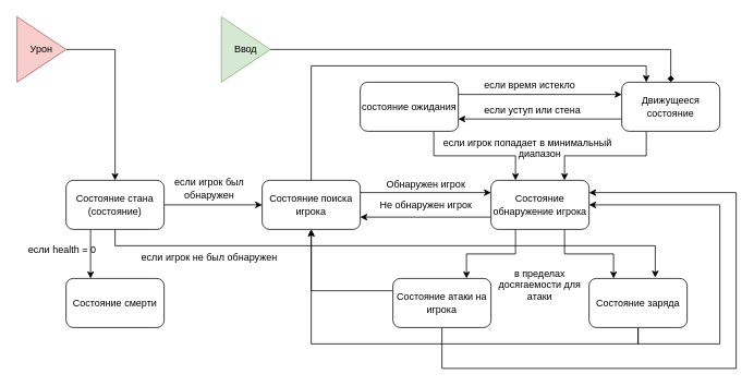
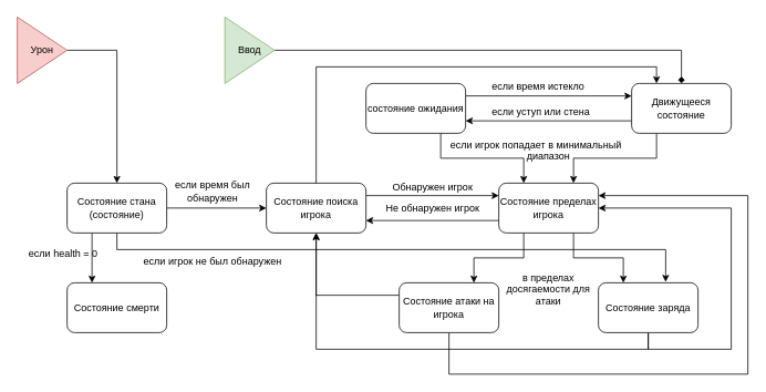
- <mxCell id="36" value="если игрок был &lt;br&gt;обнаружен" style="text;html=1;align=center;verticalAlign=middle;resizable=0;points=[];autosize=1;strokeColor=none;fillColor=none;" vertex="1" parent="1"><mxGeometry x="200" y="210" width="110" height="40" as="geometry" /></mxCell>
+ <mxCell id="36" value="если время был &lt;br&gt;обнаружен" style="text;html=1;align=center;verticalAlign=middle;resizable=0;points=[];autosize=1;strokeColor=none;fillColor=none;" vertex="1" parent="1"><mxGeometry x="200" y="210" width="110" height="40" as="geometry" /></mxCell>
- <mxCell id="13" value="Состояние обнаружение игрока" style="rounded=1;whiteSpace=wrap;html=1;" vertex="1" parent="1"><mxGeometry x="600" y="220" width="120" height="60" as="geometry" /></mxCell>
+ <mxCell id="13" value="Состояние пределах игрока" style="rounded=1;whiteSpace=wrap;html=1;" vertex="1" parent="1"><mxGeometry x="600" y="220" width="120" height="60" as="geometry" /></mxCell>
